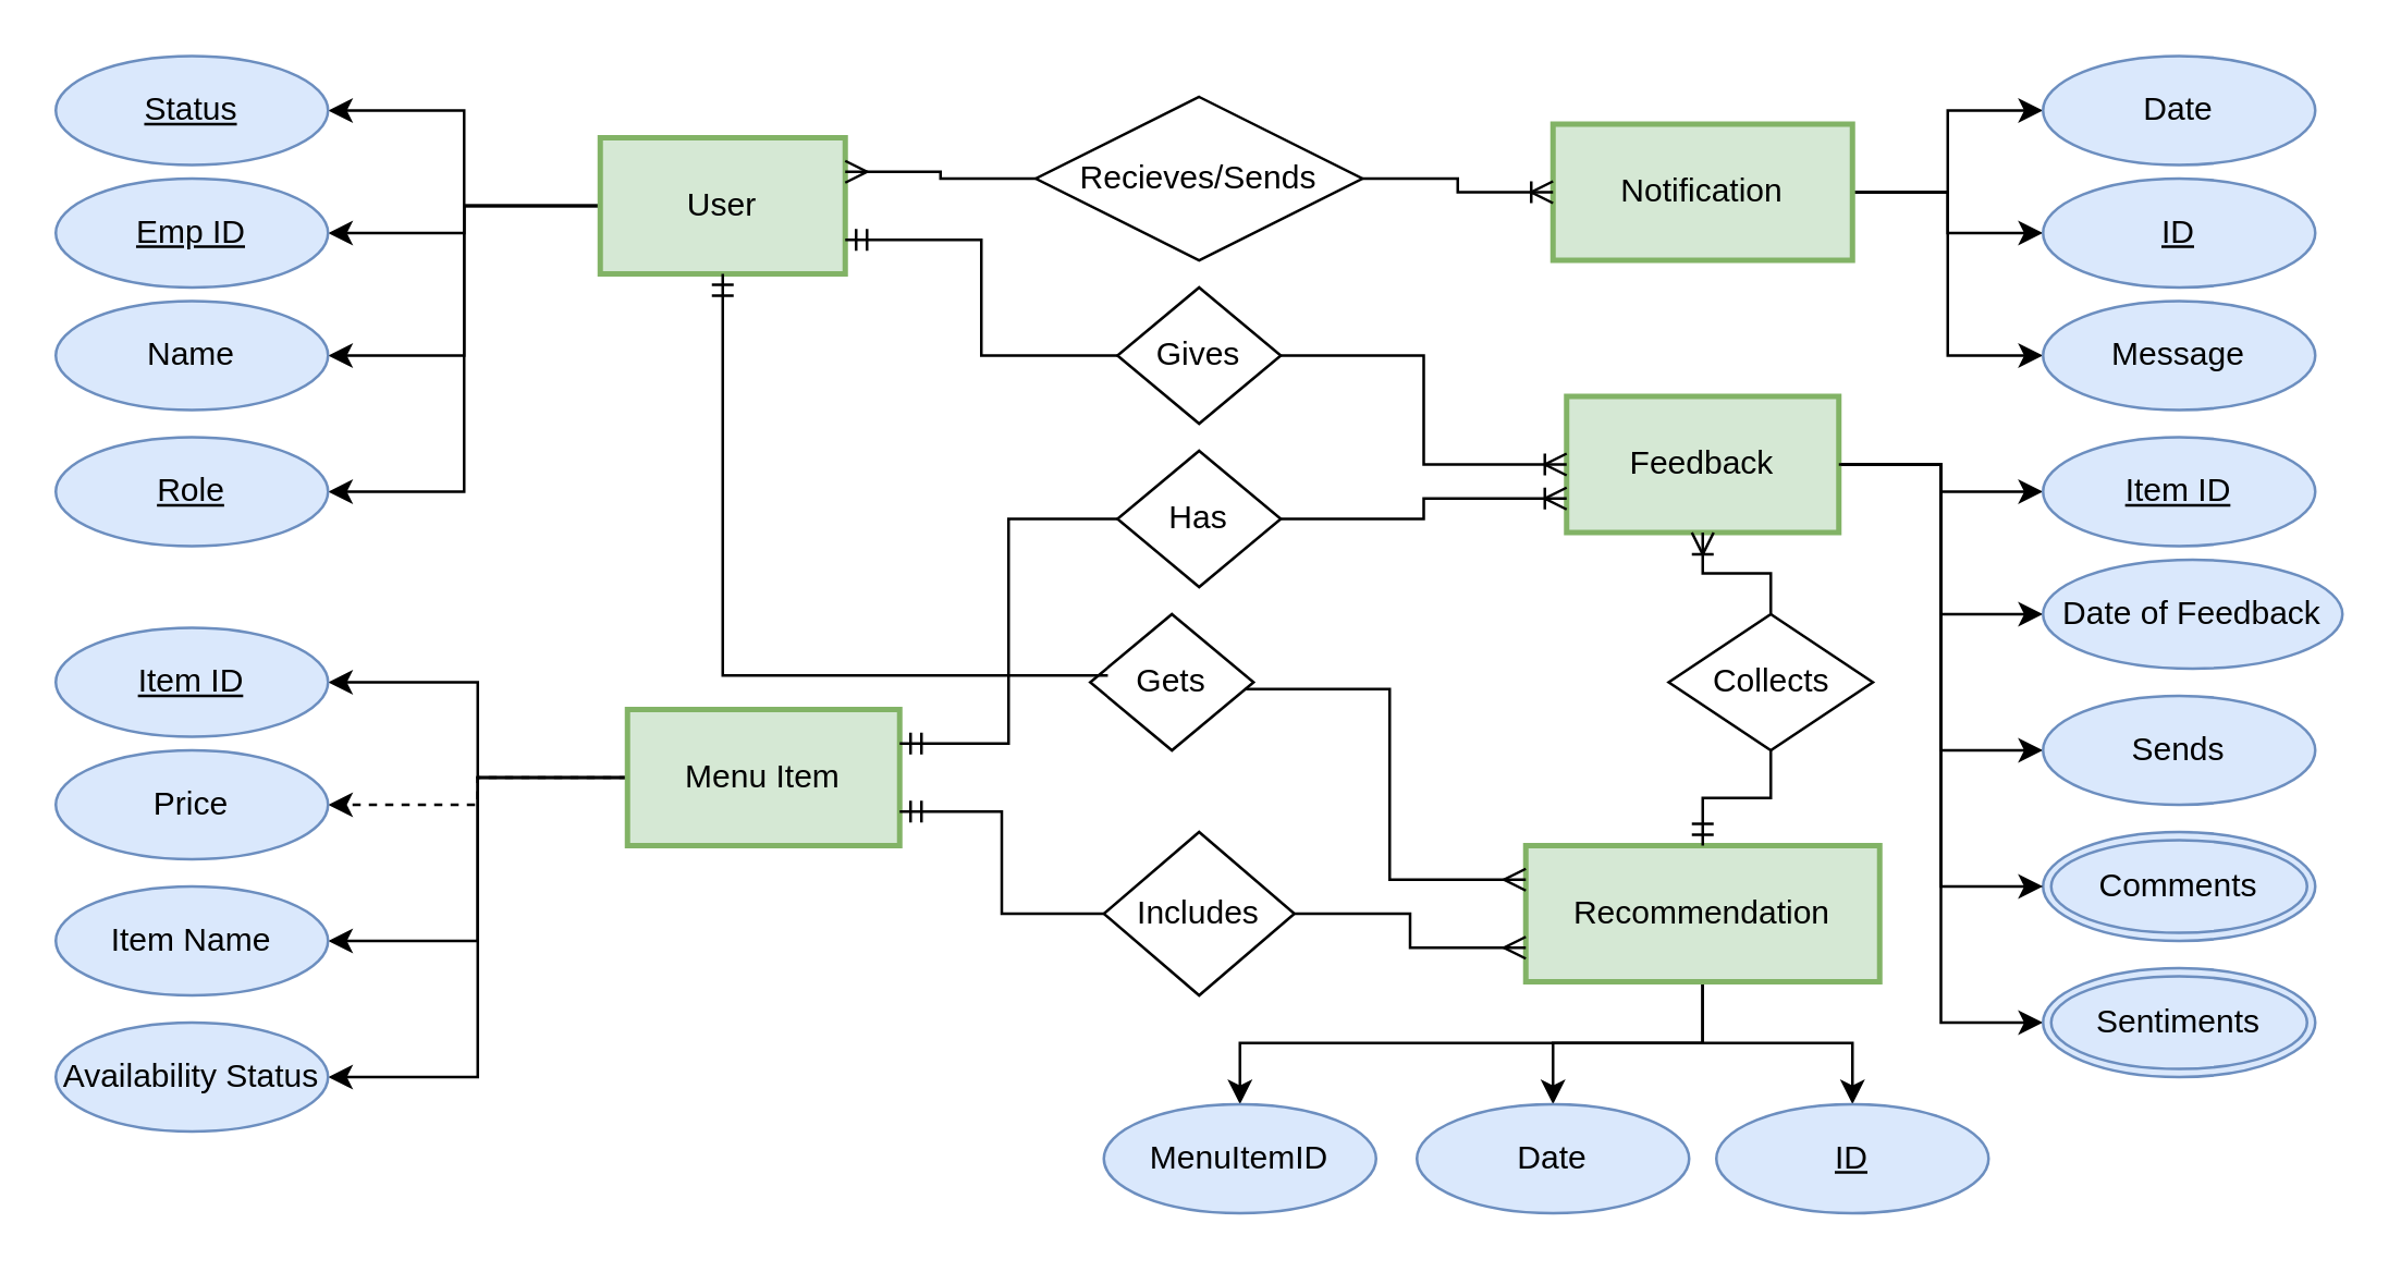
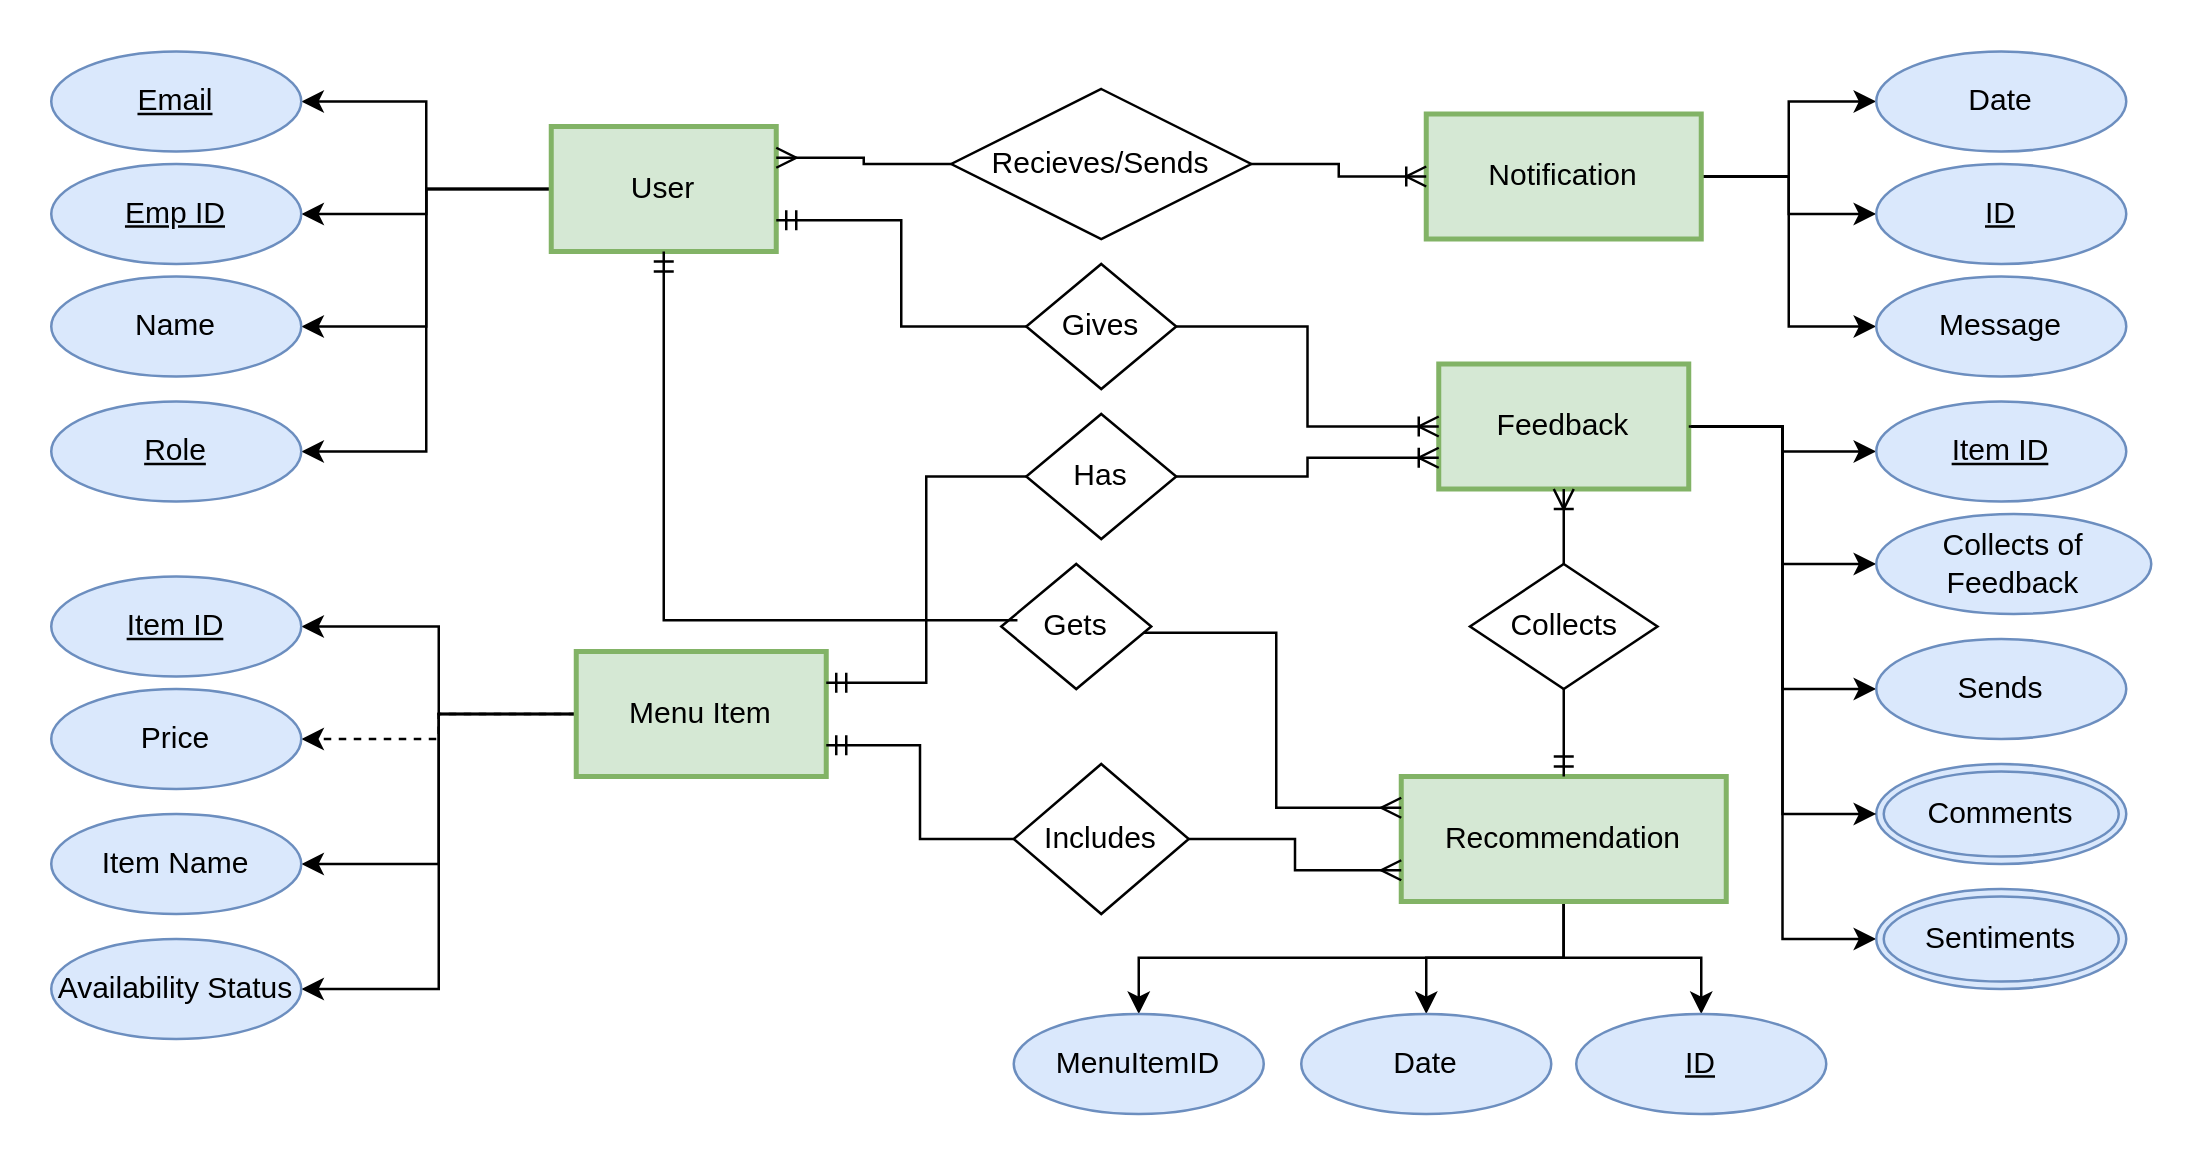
- <mxCell id="45" value="Status" style="ellipse;whiteSpace=wrap;html=1;align=center;fontStyle=4;fillColor=#dae8fc;strokeColor=#6c8ebf;" vertex="1" parent="1"><mxGeometry x="20" y="20" width="100" height="40" as="geometry" /></mxCell>
+ <mxCell id="45" value="Email" style="ellipse;whiteSpace=wrap;html=1;align=center;fontStyle=4;fillColor=#dae8fc;strokeColor=#6c8ebf;" vertex="1" parent="1"><mxGeometry x="20" y="20" width="100" height="40" as="geometry" /></mxCell>
- <mxCell id="57" value="Date of Feedback" style="ellipse;whiteSpace=wrap;html=1;align=center;fillColor=#dae8fc;strokeColor=#6c8ebf;" vertex="1" parent="1"><mxGeometry x="750" y="205" width="110" height="40" as="geometry" /></mxCell>
+ <mxCell id="57" value="Collects of Feedback" style="ellipse;whiteSpace=wrap;html=1;align=center;fillColor=#dae8fc;strokeColor=#6c8ebf;" vertex="1" parent="1"><mxGeometry x="750" y="205" width="110" height="40" as="geometry" /></mxCell>
- <mxCell id="29" value="Collects" style="shape=rhombus;perimeter=rhombusPerimeter;whiteSpace=wrap;html=1;align=center;" vertex="1" parent="1"><mxGeometry x="612.5" y="225" width="75" height="50" as="geometry" /></mxCell>
+ <mxCell id="29" value="Collects" style="shape=rhombus;perimeter=rhombusPerimeter;whiteSpace=wrap;html=1;align=center;" vertex="1" parent="1"><mxGeometry x="587.5" y="225" width="75" height="50" as="geometry" /></mxCell>
